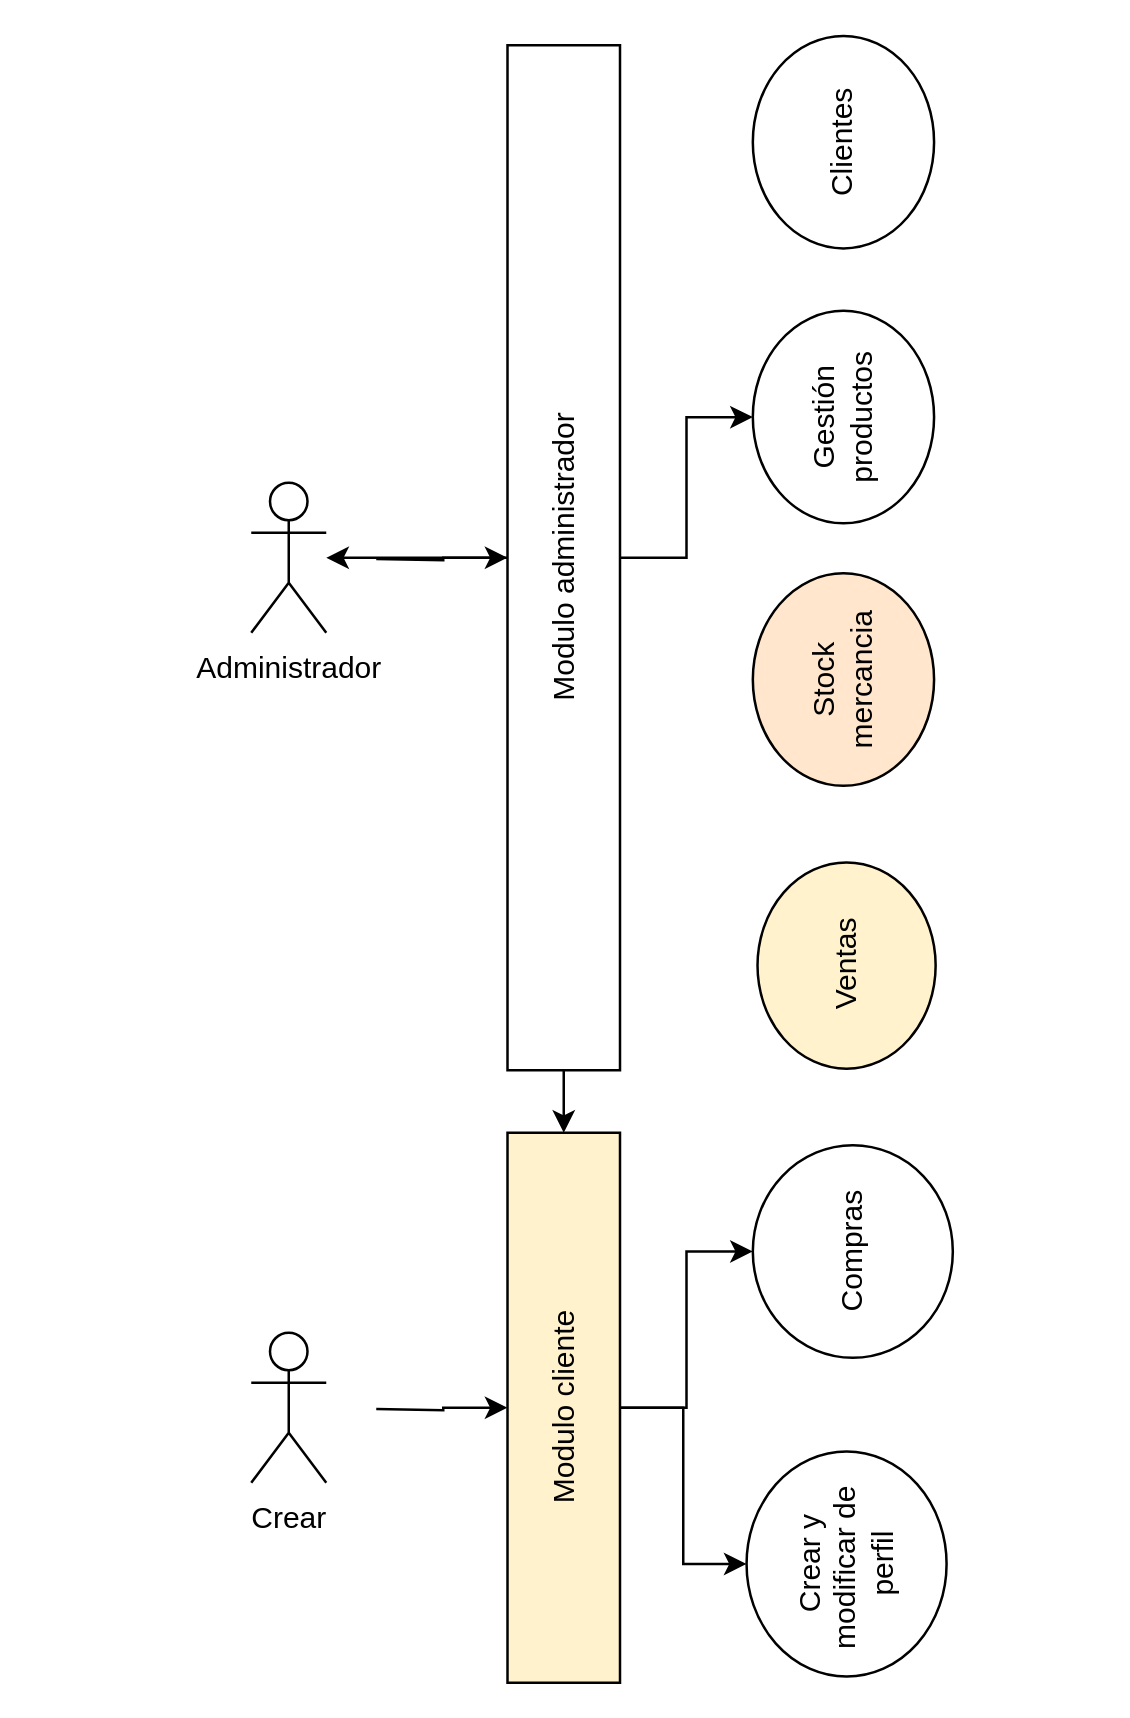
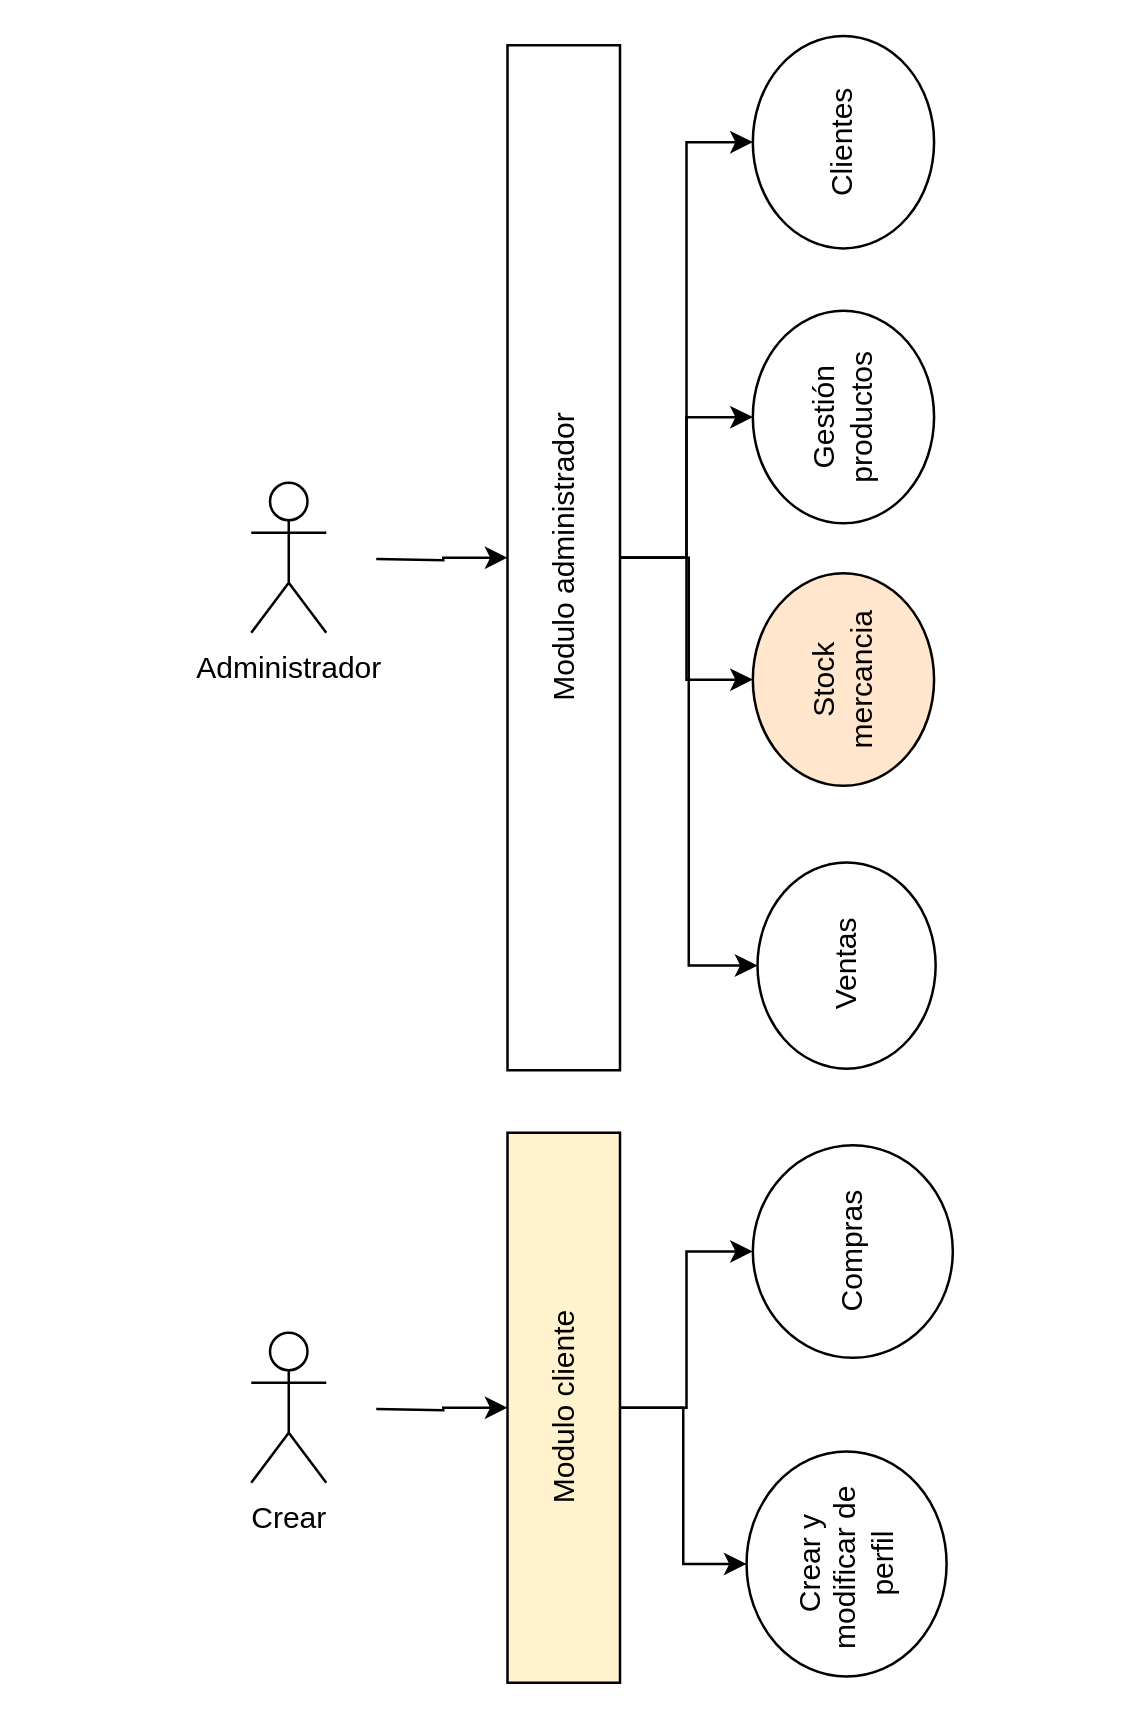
- <mxCell id="15" style="edgeStyle=orthogonalEdgeStyle;rounded=0;orthogonalLoop=1;jettySize=auto;html=1;" parent="1" source="17" target="5" edge="1"><mxGeometry relative="1" as="geometry" /></mxCell>
+ <mxCell id="15" style="edgeStyle=orthogonalEdgeStyle;rounded=0;orthogonalLoop=1;jettySize=auto;html=1;entryX=0.5;entryY=0;entryDx=0;entryDy=0;" parent="1" source="17" target="18" edge="1"><mxGeometry relative="1" as="geometry" /></mxCell>
+ <mxCell id="14" style="edgeStyle=orthogonalEdgeStyle;rounded=0;orthogonalLoop=1;jettySize=auto;html=1;entryX=0.5;entryY=0;entryDx=0;entryDy=0;" parent="1" source="17" target="6" edge="1"><mxGeometry relative="1" as="geometry" /></mxCell>
- <mxCell id="18" value="Ventas" style="ellipse;whiteSpace=wrap;html=1;rotation=-90;fillColor=#fff2cc;" parent="1" vertex="1"><mxGeometry x="296.88" y="350" width="82.5" height="71.25" as="geometry" /></mxCell>
+ <mxCell id="18" value="Ventas" style="ellipse;whiteSpace=wrap;html=1;rotation=-90;" parent="1" vertex="1"><mxGeometry x="296.88" y="350" width="82.5" height="71.25" as="geometry" /></mxCell>
- <mxCell id="16" style="edgeStyle=orthogonalEdgeStyle;rounded=0;orthogonalLoop=1;jettySize=auto;html=1;" parent="1" source="17" target="12" edge="1"><mxGeometry relative="1" as="geometry" /></mxCell>
+ <mxCell id="16" style="edgeStyle=orthogonalEdgeStyle;rounded=0;orthogonalLoop=1;jettySize=auto;html=1;" parent="1" source="17" target="19" edge="1"><mxGeometry relative="1" as="geometry" /></mxCell>
